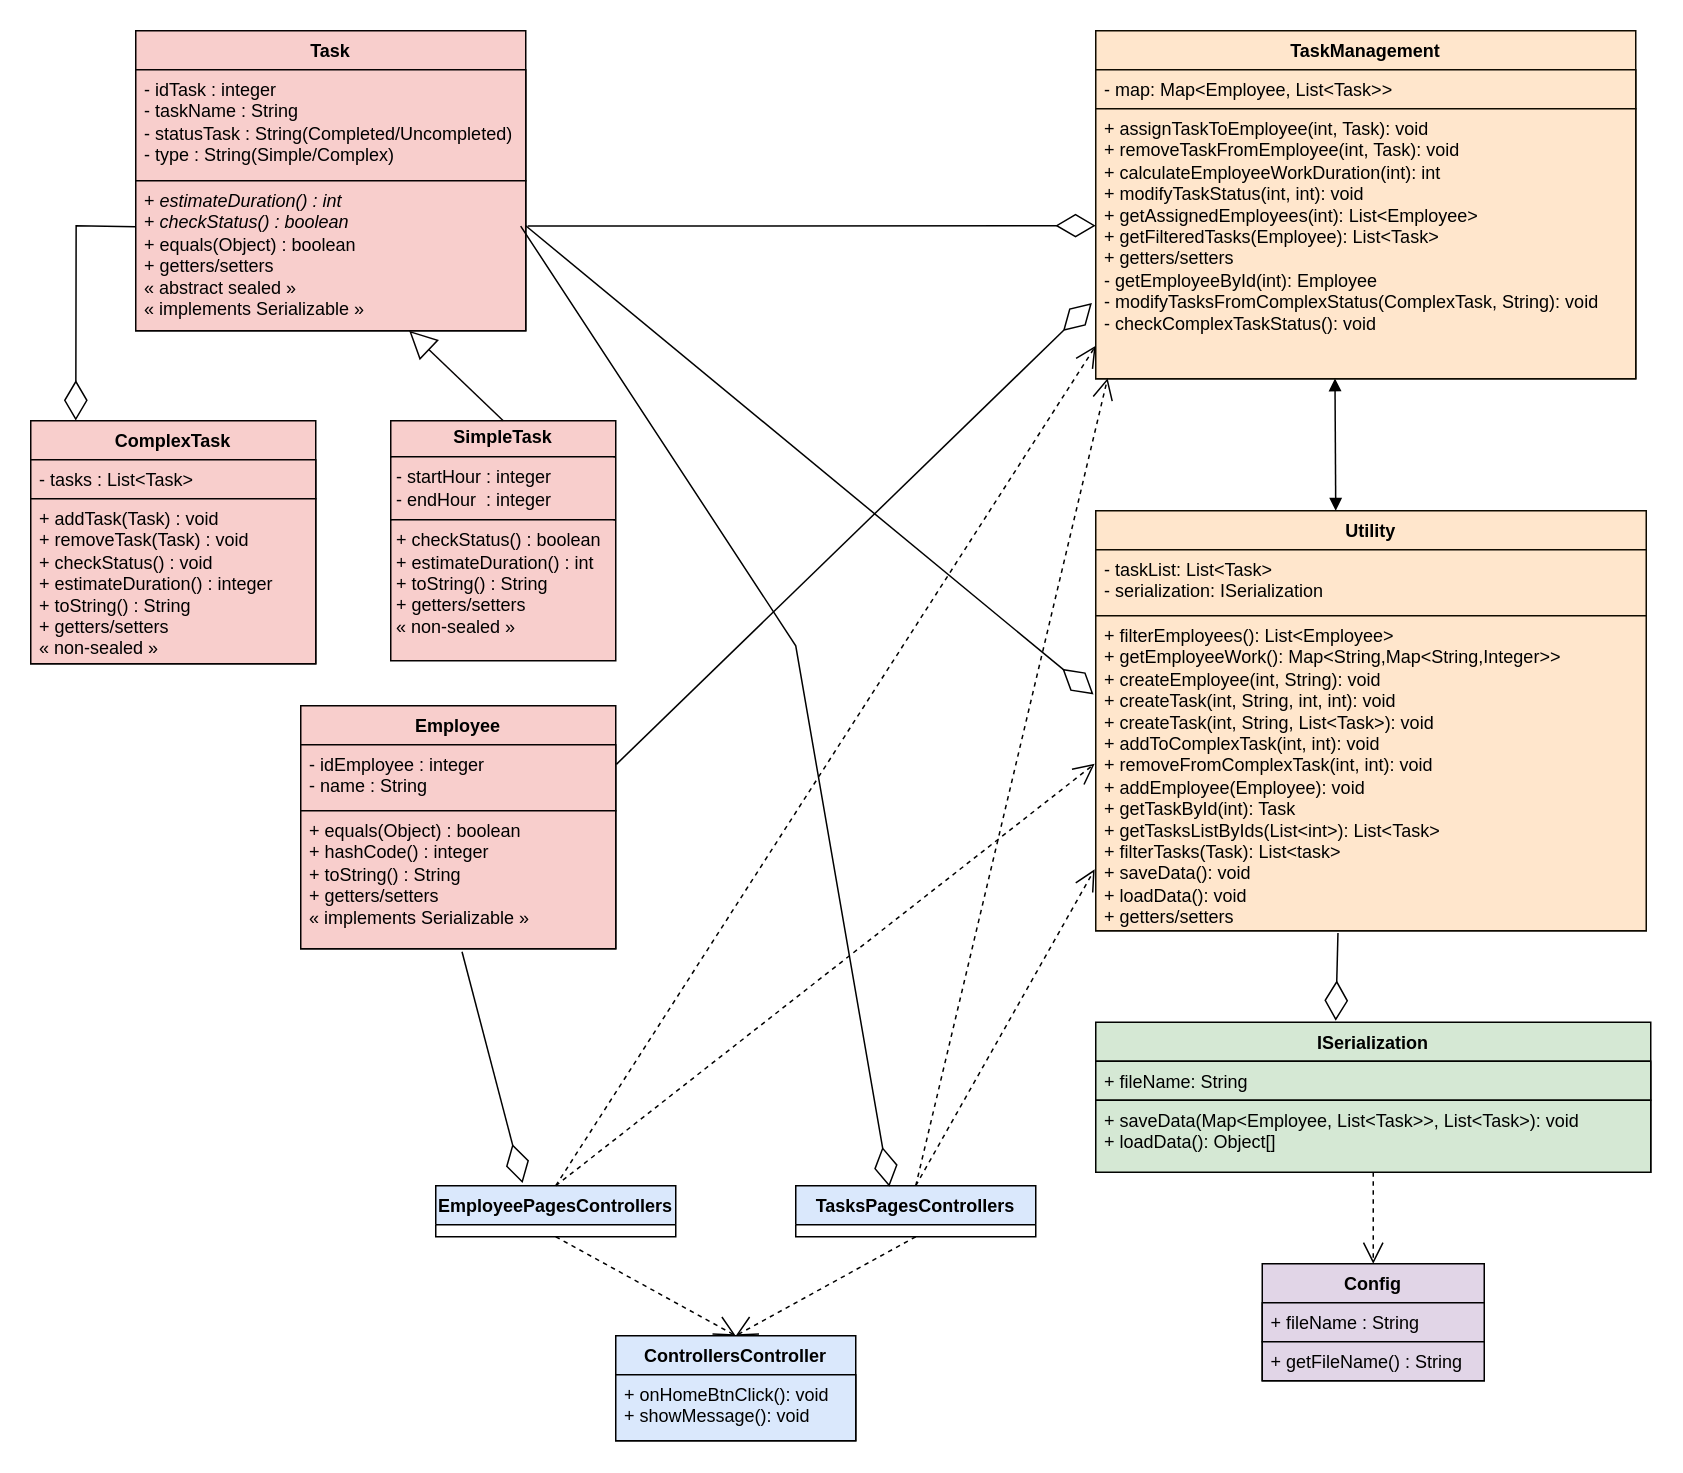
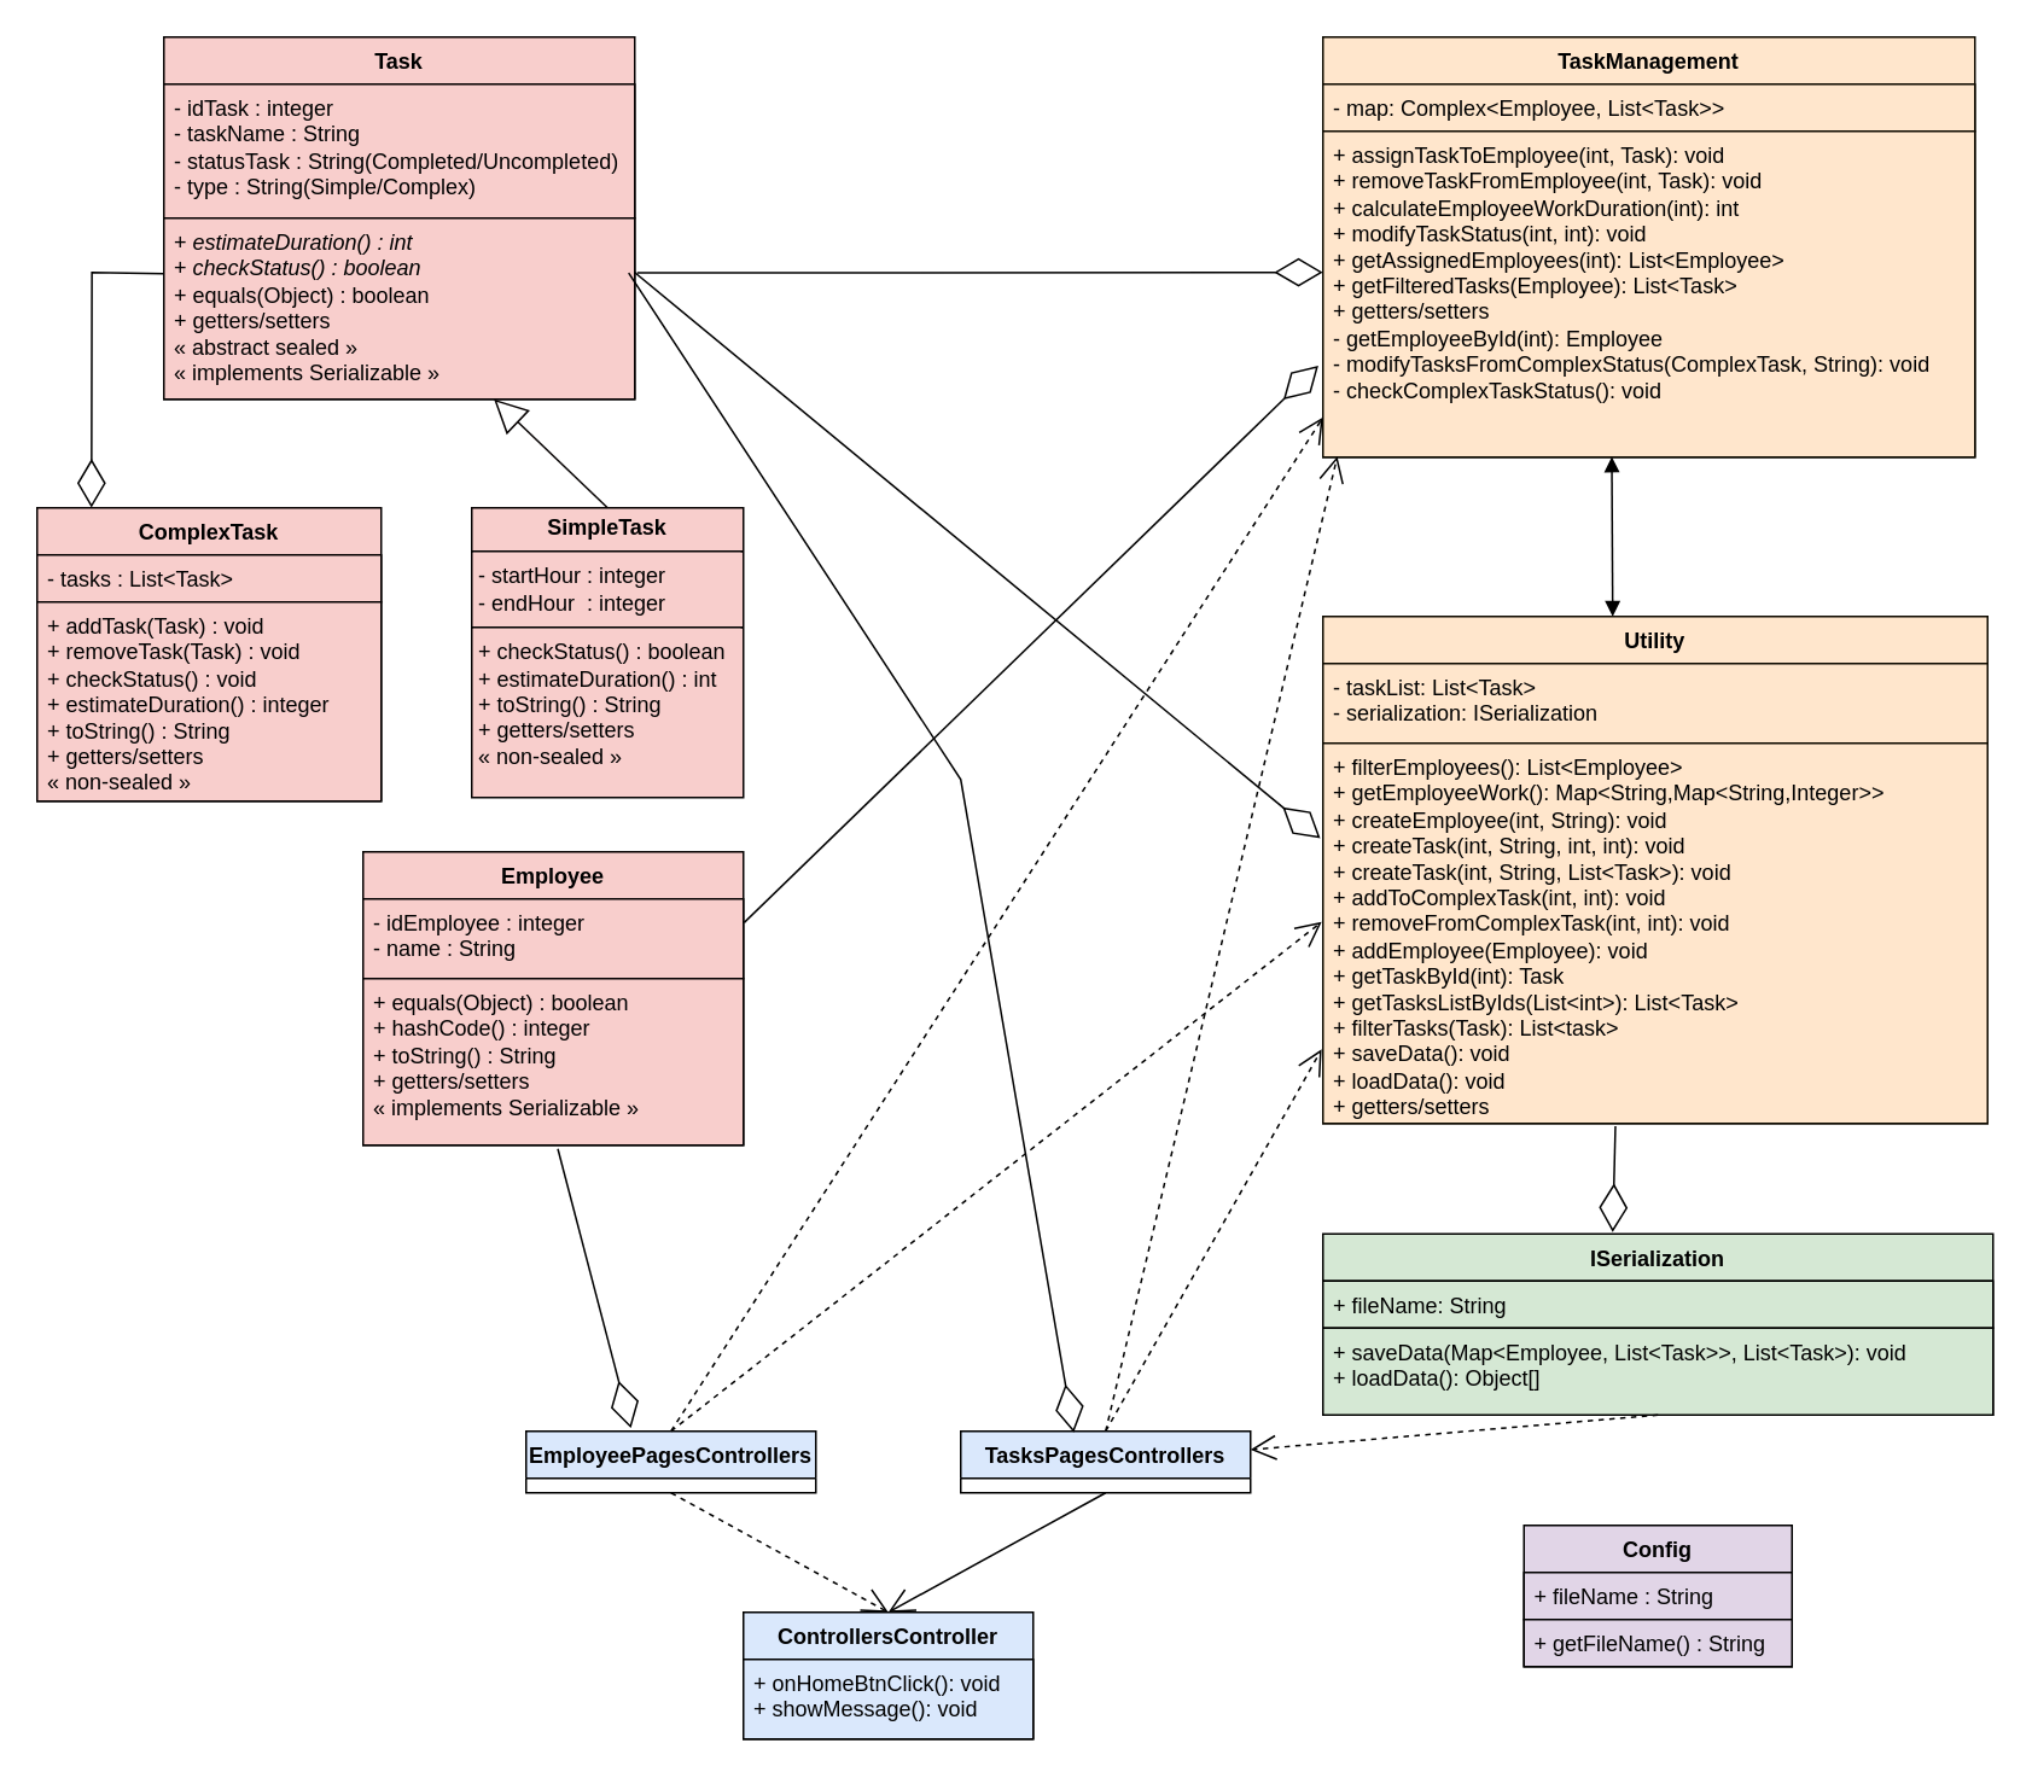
- <mxCell id="14" value="- map: Map&amp;lt;Employee, List&amp;lt;Task&amp;gt;&amp;gt;" style="text;strokeColor=light-dark(#0f0b00, #996500);fillColor=#ffe6cc;align=left;verticalAlign=top;spacingLeft=4;spacingRight=4;overflow=hidden;rotatable=0;points=[[0,0.5],[1,0.5]];portConstraint=eastwest;whiteSpace=wrap;html=1;" vertex="1" parent="13"><mxGeometry y="26" width="360" height="26" as="geometry" /></mxCell>
+ <mxCell id="14" value="- map: Complex&amp;lt;Employee, List&amp;lt;Task&amp;gt;&amp;gt;" style="text;strokeColor=light-dark(#0f0b00, #996500);fillColor=#ffe6cc;align=left;verticalAlign=top;spacingLeft=4;spacingRight=4;overflow=hidden;rotatable=0;points=[[0,0.5],[1,0.5]];portConstraint=eastwest;whiteSpace=wrap;html=1;" vertex="1" parent="13"><mxGeometry y="26" width="360" height="26" as="geometry" /></mxCell>
- <mxCell id="25" value="" style="endArrow=open;endSize=12;dashed=1;html=1;rounded=0;exitX=0.5;exitY=1;exitDx=0;exitDy=0;entryX=0.5;entryY=0;entryDx=0;entryDy=0;" edge="1" parent="1" source="19" target="22"><mxGeometry width="160" relative="1" as="geometry"><mxPoint x="890" y="820" as="sourcePoint" /><mxPoint x="1050" y="820" as="targetPoint" /></mxGeometry></mxCell>
+ <mxCell id="25" value="" style="endArrow=open;endSize=12;dashed=1;html=1;rounded=0;exitX=0.5;exitY=1;exitDx=0;exitDy=0;" edge="1" parent="1" source="19" target="34"><mxGeometry width="160" relative="1" as="geometry"><mxPoint x="890" y="820" as="sourcePoint" /><mxPoint x="1050" y="820" as="targetPoint" /></mxGeometry></mxCell>
- <mxCell id="40" value="" style="endArrow=open;endSize=12;dashed=1;html=1;rounded=0;exitX=0.5;exitY=1;exitDx=0;exitDy=0;entryX=0.5;entryY=0;entryDx=0;entryDy=0;fillColor=#dae8fc;strokeColor=light-dark(#000000, #5c79a3);" edge="1" parent="1" source="34" target="31"><mxGeometry width="160" relative="1" as="geometry"><mxPoint x="590" y="860" as="sourcePoint" /><mxPoint x="750" y="860" as="targetPoint" /></mxGeometry></mxCell>
+ <mxCell id="40" value="" style="endArrow=open;endSize=12;dashed=0;html=1;rounded=0;exitX=0.5;exitY=1;exitDx=0;exitDy=0;entryX=0.5;entryY=0;entryDx=0;entryDy=0;fillColor=#dae8fc;strokeColor=light-dark(#000000, #5c79a3);" edge="1" parent="1" source="34" target="31"><mxGeometry width="160" relative="1" as="geometry"><mxPoint x="590" y="860" as="sourcePoint" /><mxPoint x="750" y="860" as="targetPoint" /></mxGeometry></mxCell>
